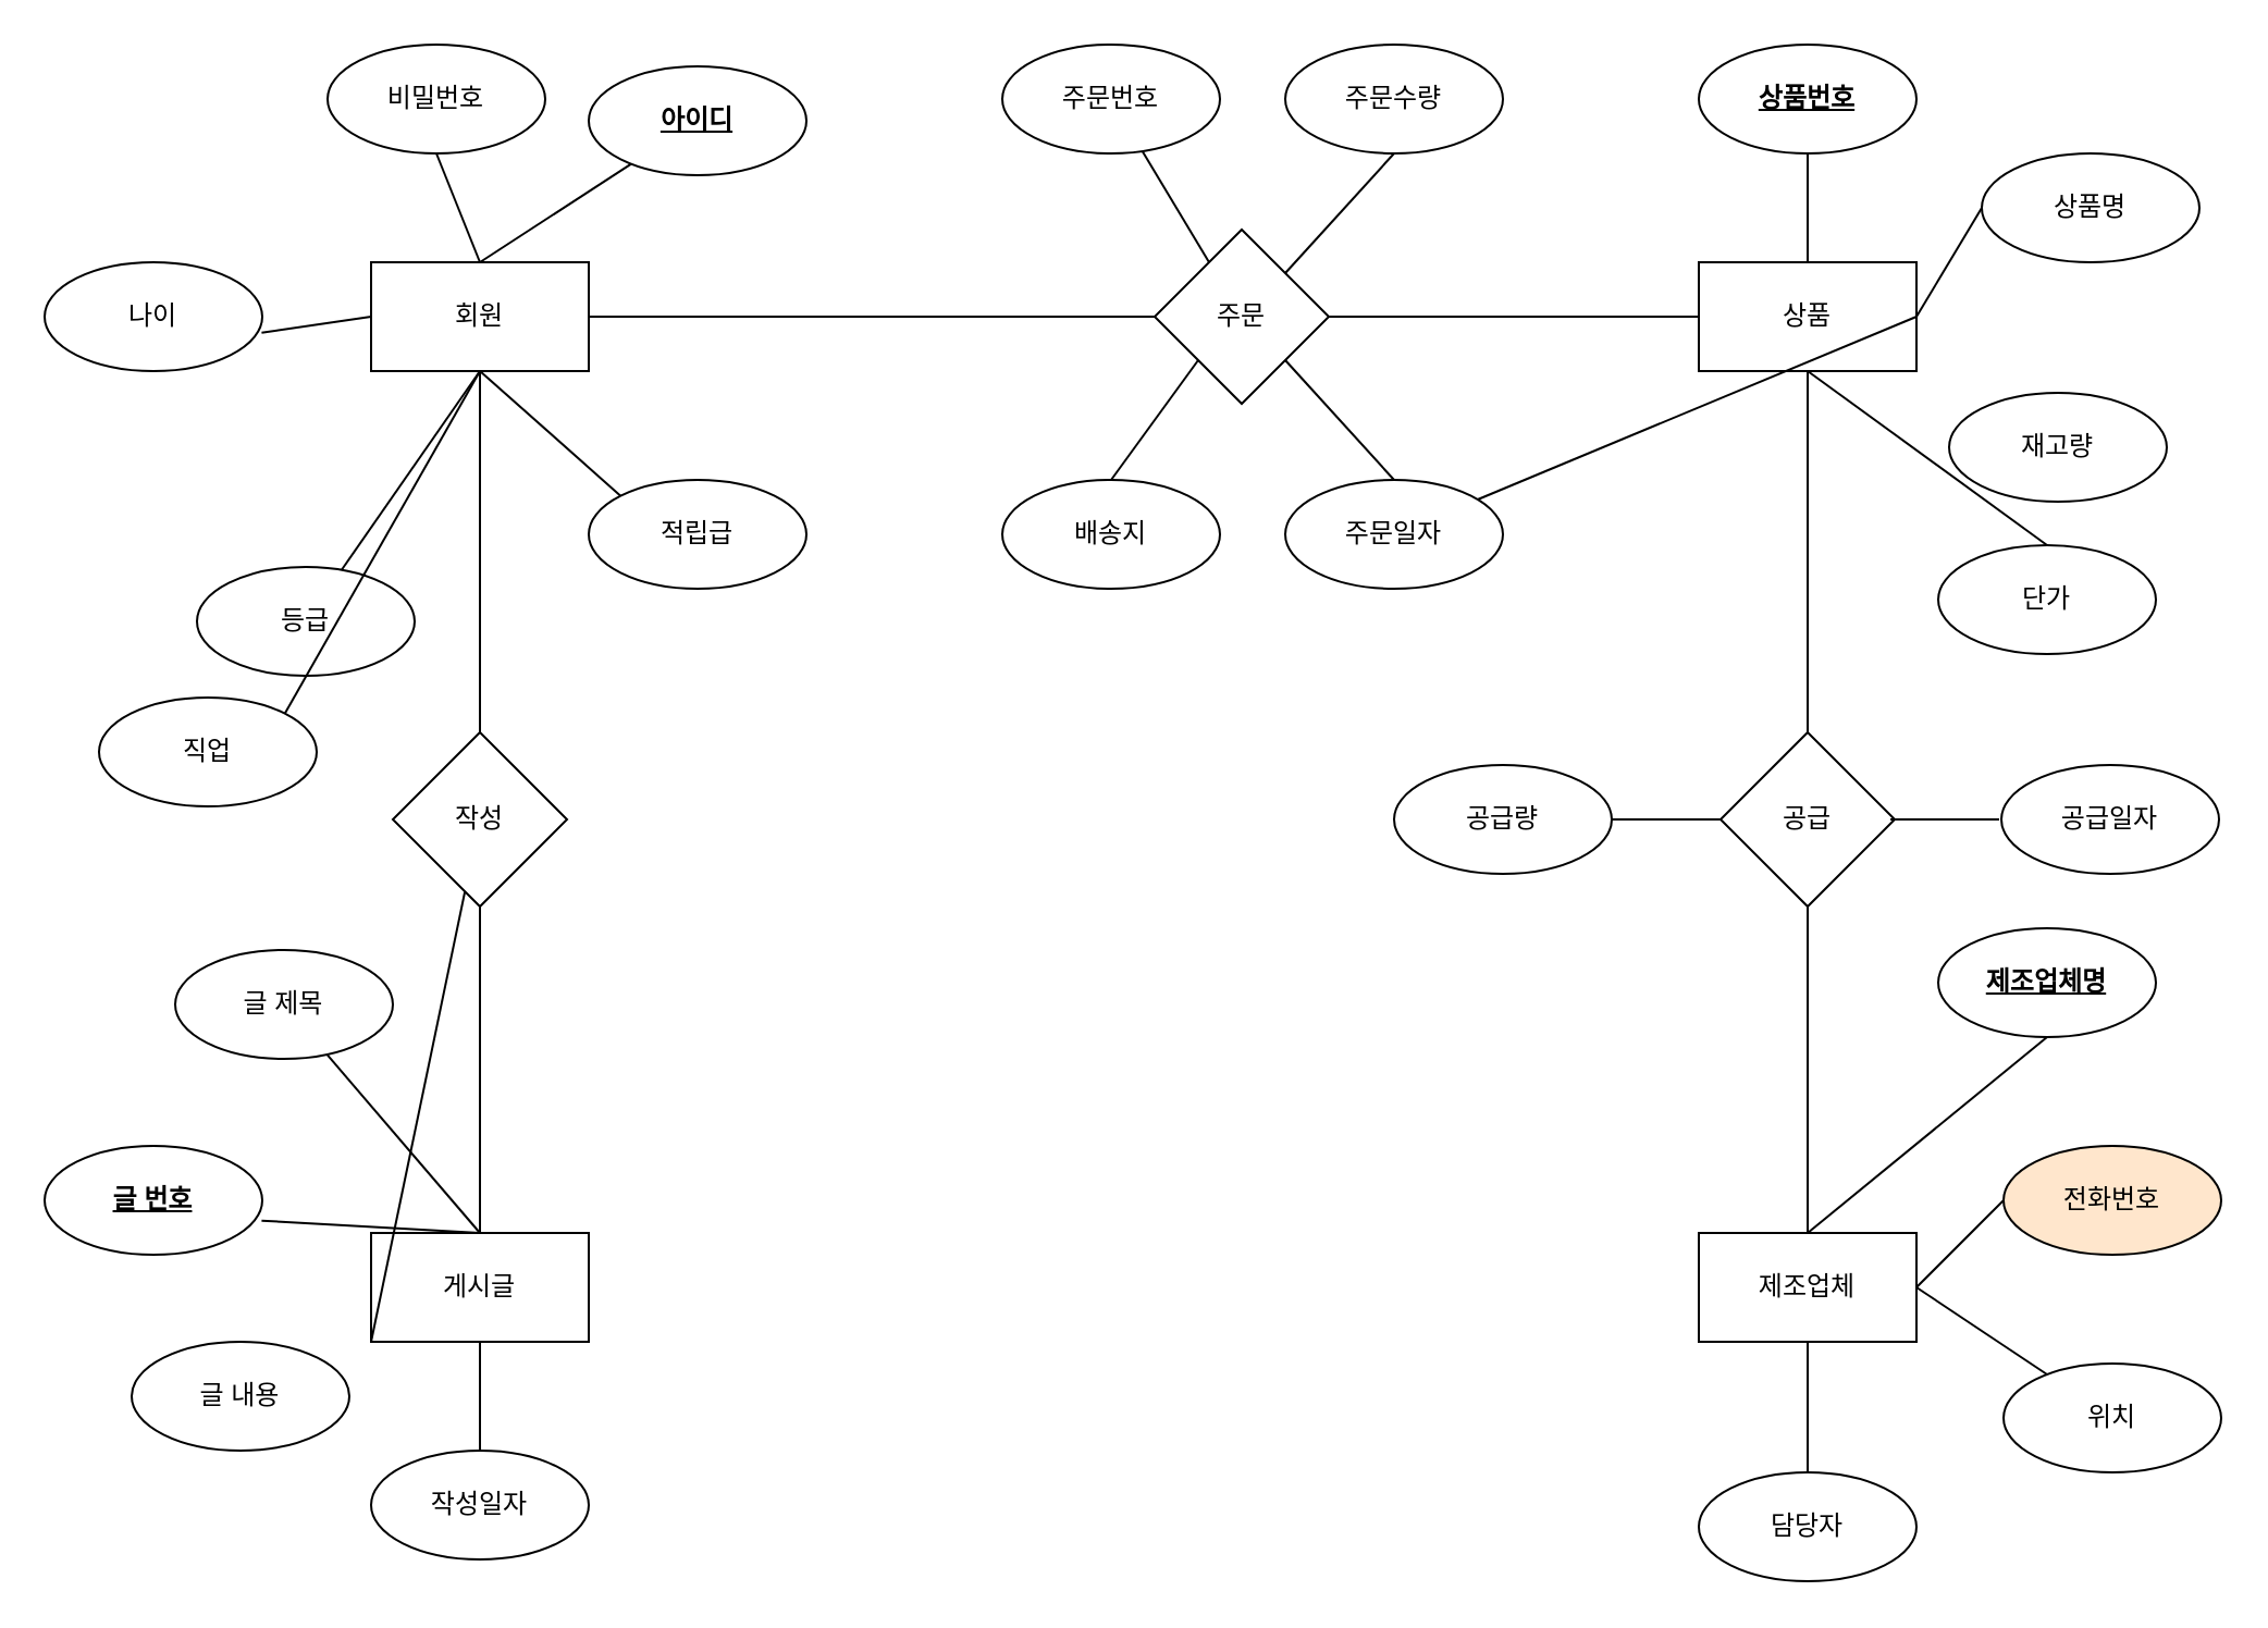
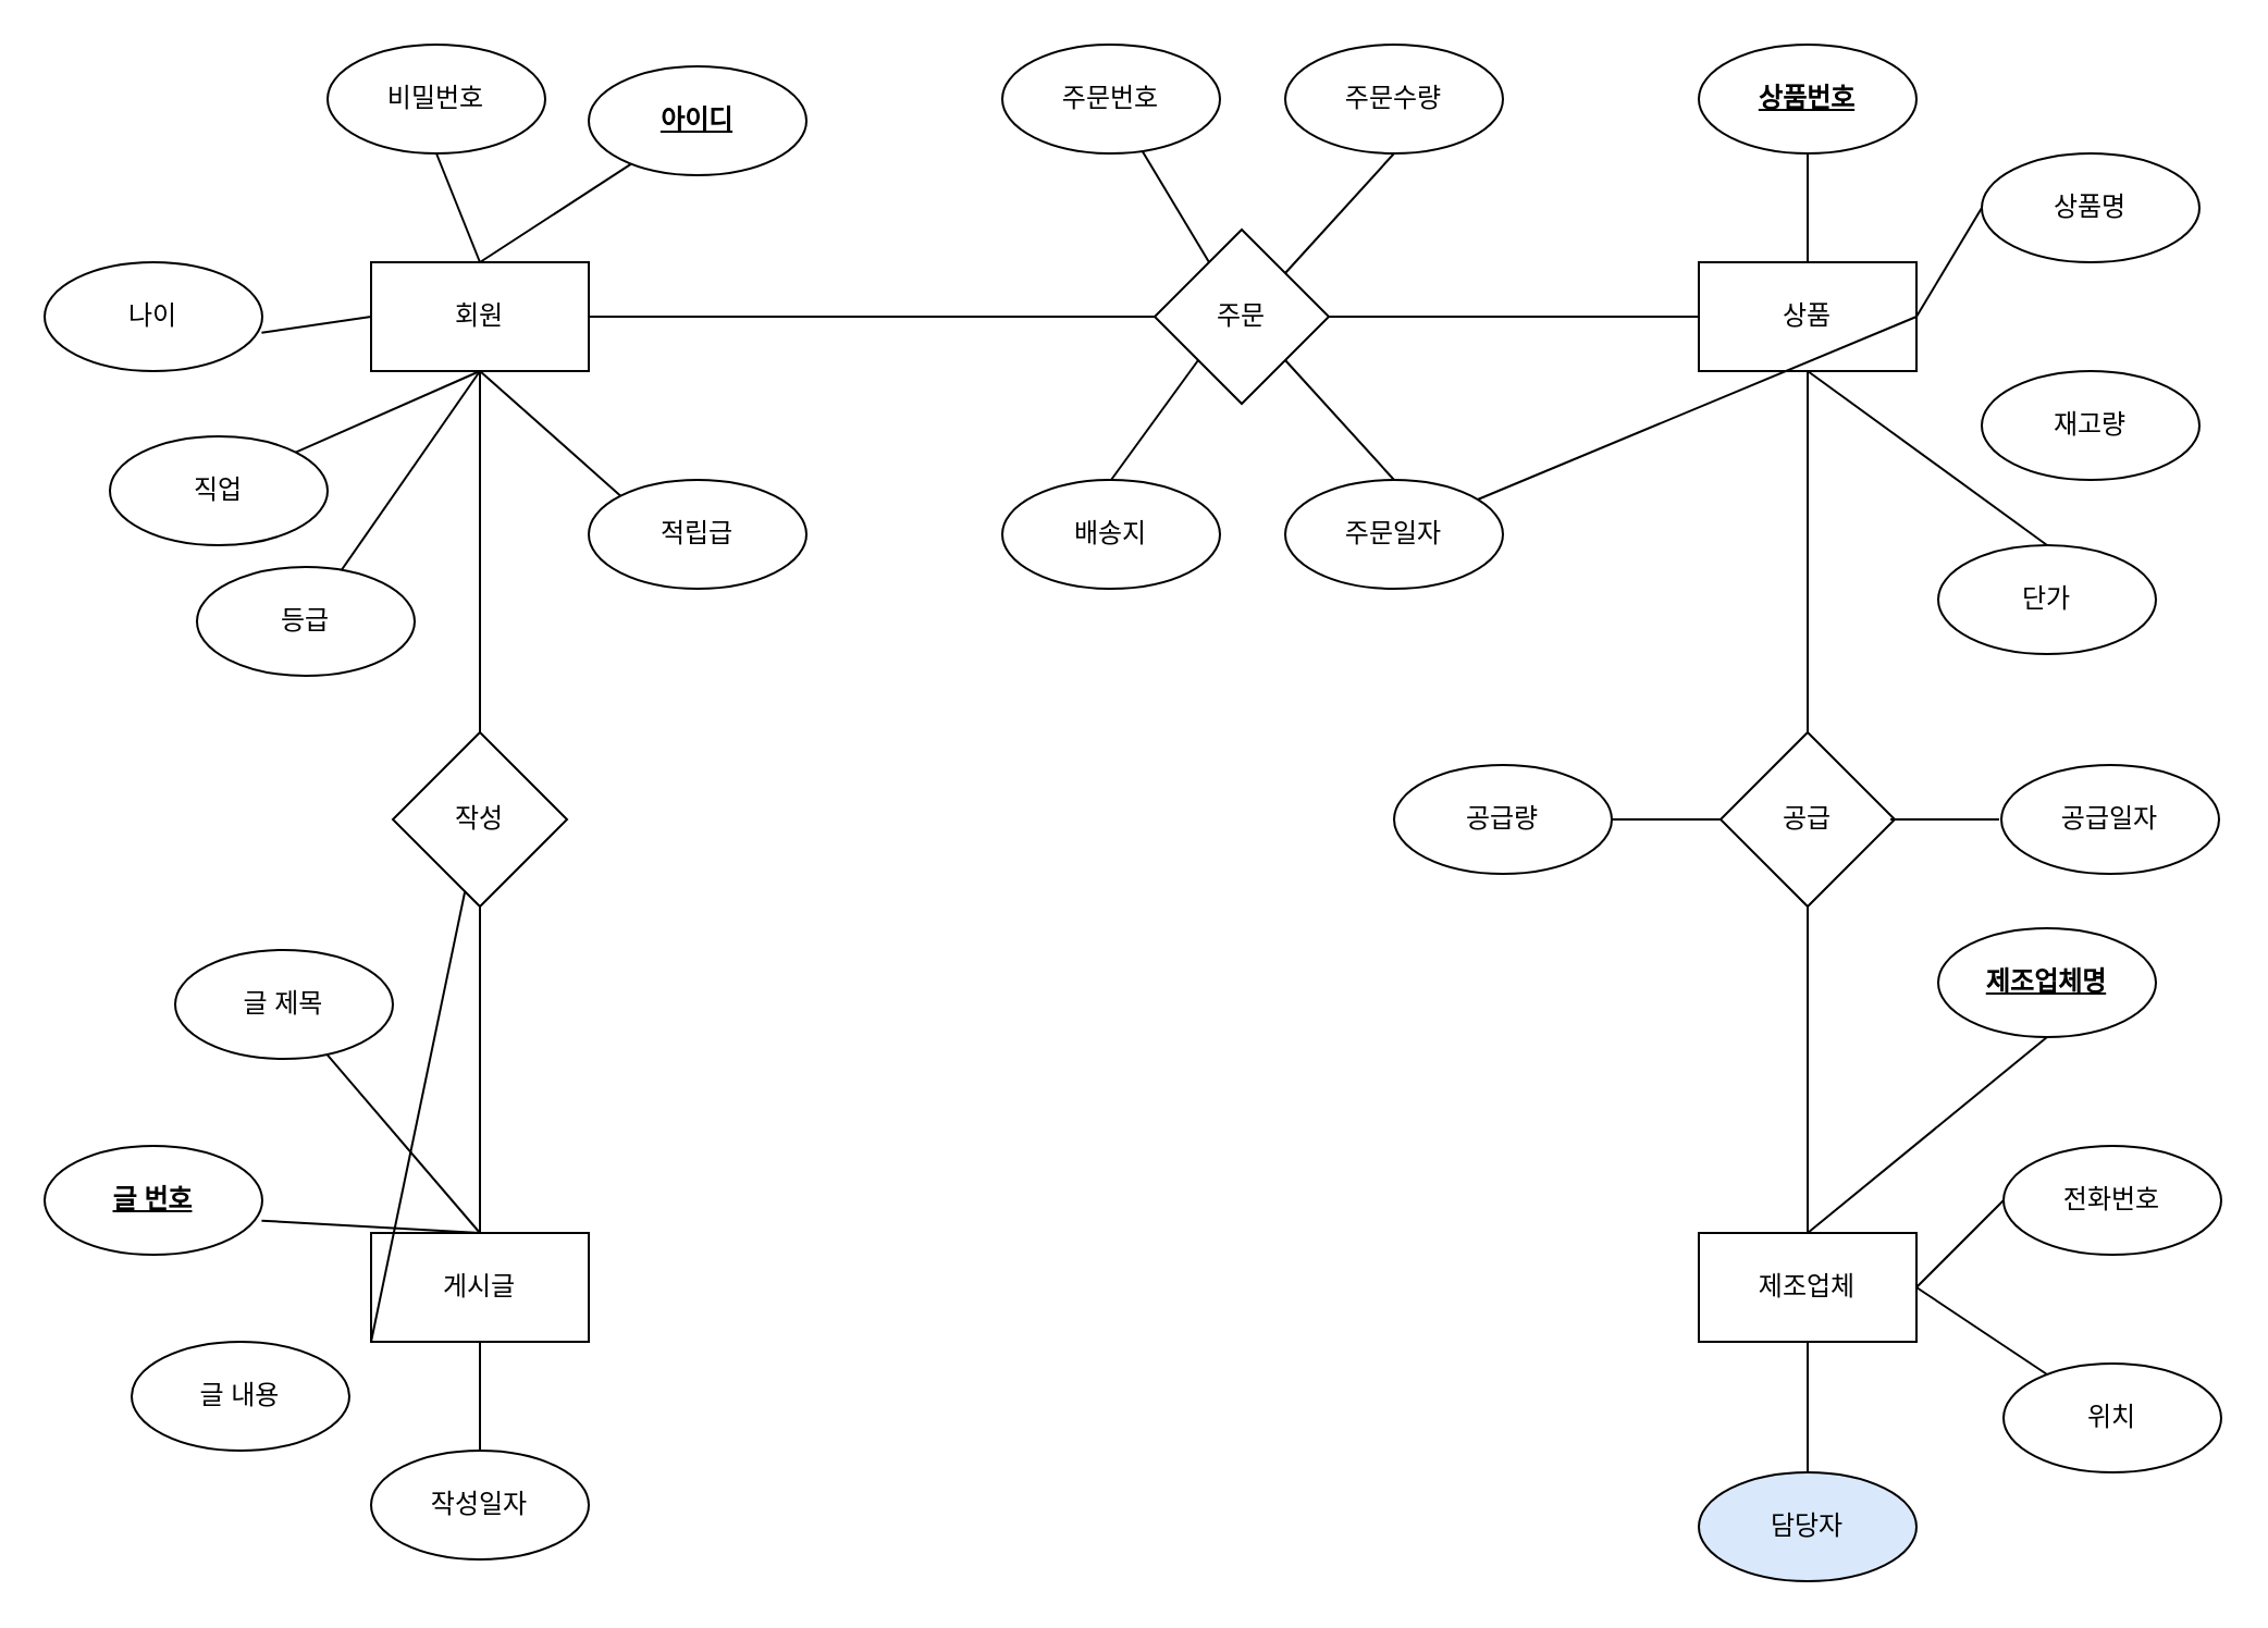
- <mxCell id="14" value="재고량" style="ellipse;whiteSpace=wrap;html=1;fontColor=#000000;" vertex="1" parent="1"><mxGeometry x="895" y="180" width="100" height="50" as="geometry" /></mxCell>
+ <mxCell id="14" value="재고량" style="ellipse;whiteSpace=wrap;html=1;fontColor=#000000;" vertex="1" parent="1"><mxGeometry x="910" y="170" width="100" height="50" as="geometry" /></mxCell>
- <mxCell id="10" value="직업" style="ellipse;whiteSpace=wrap;html=1;fontColor=#000000;" vertex="1" parent="1"><mxGeometry x="45" y="320" width="100" height="50" as="geometry" /></mxCell>
+ <mxCell id="10" value="직업" style="ellipse;whiteSpace=wrap;html=1;fontColor=#000000;" vertex="1" parent="1"><mxGeometry x="50" y="200" width="100" height="50" as="geometry" /></mxCell>
- <mxCell id="18" value="전화번호" style="ellipse;whiteSpace=wrap;html=1;fontColor=#000000;fillColor=#ffe6cc;" vertex="1" parent="1"><mxGeometry x="920" y="526" width="100" height="50" as="geometry" /></mxCell>
+ <mxCell id="18" value="전화번호" style="ellipse;whiteSpace=wrap;html=1;fontColor=#000000;" vertex="1" parent="1"><mxGeometry x="920" y="526" width="100" height="50" as="geometry" /></mxCell>
- <mxCell id="20" value="담당자" style="ellipse;whiteSpace=wrap;html=1;fontColor=#000000;" vertex="1" parent="1"><mxGeometry x="780" y="676" width="100" height="50" as="geometry" /></mxCell>
+ <mxCell id="20" value="담당자" style="ellipse;whiteSpace=wrap;html=1;fontColor=#000000;fillColor=#dae8fc;" vertex="1" parent="1"><mxGeometry x="780" y="676" width="100" height="50" as="geometry" /></mxCell>
